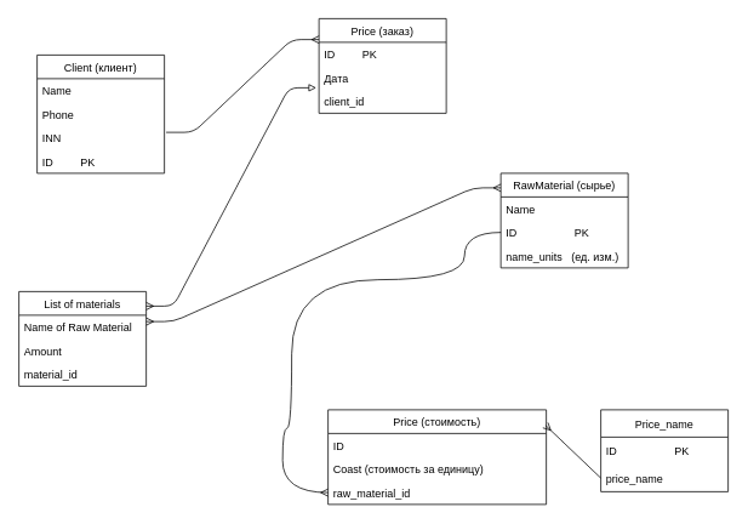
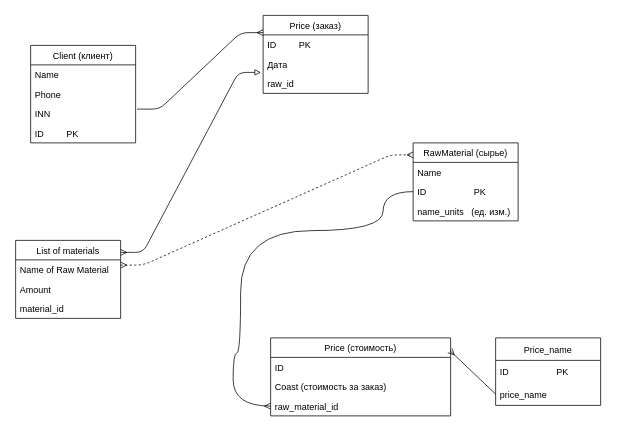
- <mxCell id="18" value="client_id" style="text;strokeColor=none;fillColor=none;align=left;verticalAlign=top;spacingLeft=4;spacingRight=4;overflow=hidden;rotatable=0;points=[[0,0.5],[1,0.5]];portConstraint=eastwest;fontColor=default;" parent="15" vertex="1"><mxGeometry y="78" width="140" height="26" as="geometry" /></mxCell>
+ <mxCell id="18" value="raw_id" style="text;strokeColor=none;fillColor=none;align=left;verticalAlign=top;spacingLeft=4;spacingRight=4;overflow=hidden;rotatable=0;points=[[0,0.5],[1,0.5]];portConstraint=eastwest;fontColor=default;" parent="15" vertex="1"><mxGeometry y="78" width="140" height="26" as="geometry" /></mxCell>
- <mxCell id="20" value="" style="edgeStyle=entityRelationEdgeStyle;fontSize=12;html=1;endArrow=ERmany;startArrow=ERmany;entryX=0;entryY=0.154;entryDx=0;entryDy=0;entryPerimeter=0;exitX=1;exitY=0.269;exitDx=0;exitDy=0;exitPerimeter=0;" parent="1" source="23" target="7" edge="1"><mxGeometry width="100" height="100" relative="1" as="geometry"><mxPoint x="360" y="350" as="sourcePoint" /><mxPoint x="460" y="250" as="targetPoint" /></mxGeometry></mxCell>
+ <mxCell id="20" value="" style="edgeStyle=entityRelationEdgeStyle;fontSize=12;html=1;endArrow=ERmany;startArrow=ERmany;entryX=0;entryY=0.154;entryDx=0;entryDy=0;entryPerimeter=0;exitX=1;exitY=0.269;exitDx=0;exitDy=0;exitPerimeter=0;dashed=1;" parent="1" source="23" target="7" edge="1"><mxGeometry width="100" height="100" relative="1" as="geometry"><mxPoint x="360" y="350" as="sourcePoint" /><mxPoint x="460" y="250" as="targetPoint" /></mxGeometry></mxCell>
- <mxCell id="13" value="Coast (стоимость за единицу)" style="text;strokeColor=none;fillColor=none;align=left;verticalAlign=top;spacingLeft=4;spacingRight=4;overflow=hidden;rotatable=0;points=[[0,0.5],[1,0.5]];portConstraint=eastwest;" parent="11" vertex="1"><mxGeometry y="52" width="240" height="26" as="geometry" /></mxCell>
+ <mxCell id="13" value="Coast (стоимость за заказ)" style="text;strokeColor=none;fillColor=none;align=left;verticalAlign=top;spacingLeft=4;spacingRight=4;overflow=hidden;rotatable=0;points=[[0,0.5],[1,0.5]];portConstraint=eastwest;" parent="11" vertex="1"><mxGeometry y="52" width="240" height="26" as="geometry" /></mxCell>
